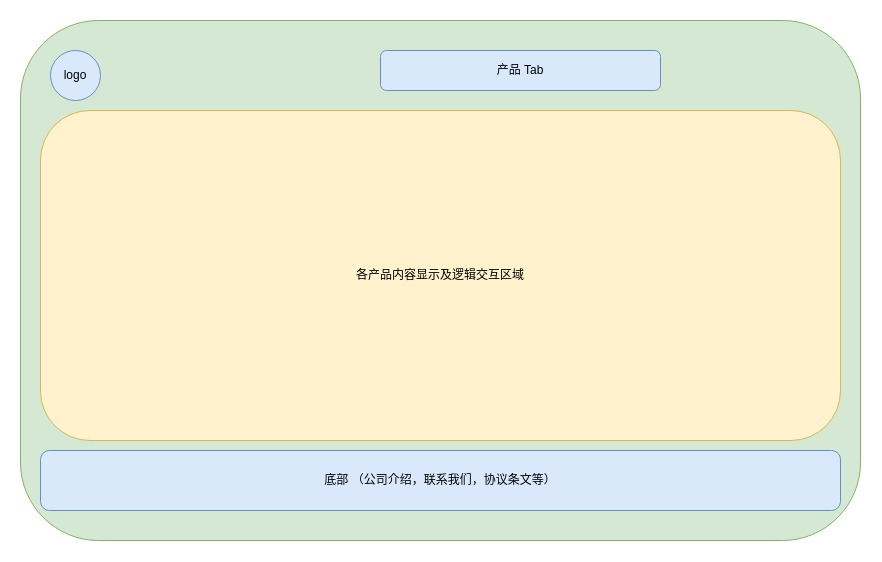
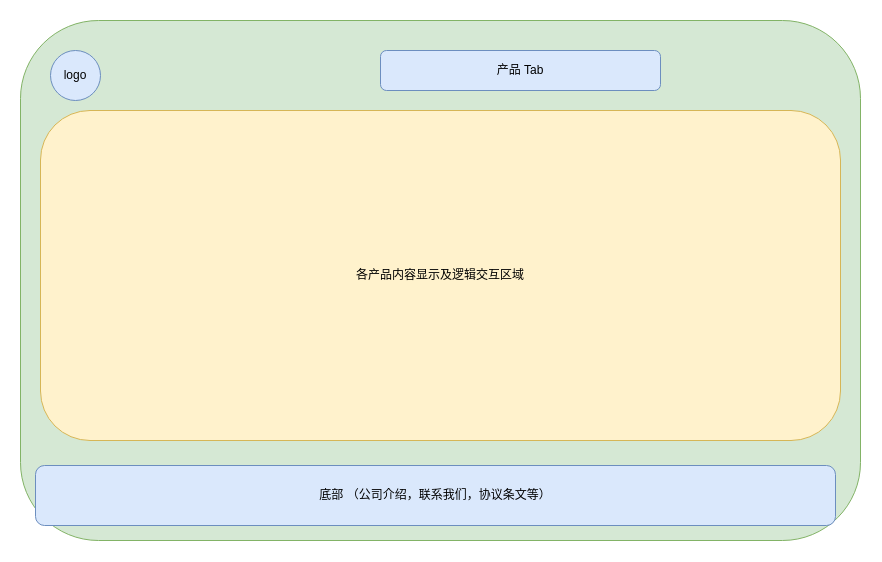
- <mxCell id="3" value="底部 （公司介绍，联系我们，协议条文等）" style="rounded=1;whiteSpace=wrap;html=1;fillColor=#dae8fc;strokeColor=#6c8ebf;" parent="1" vertex="1"><mxGeometry x="40" y="450" width="800" height="60" as="geometry" /></mxCell>
+ <mxCell id="3" value="底部 （公司介绍，联系我们，协议条文等）" style="rounded=1;whiteSpace=wrap;html=1;fillColor=#dae8fc;strokeColor=#6c8ebf;" parent="1" vertex="1"><mxGeometry x="35" y="465" width="800" height="60" as="geometry" /></mxCell>
